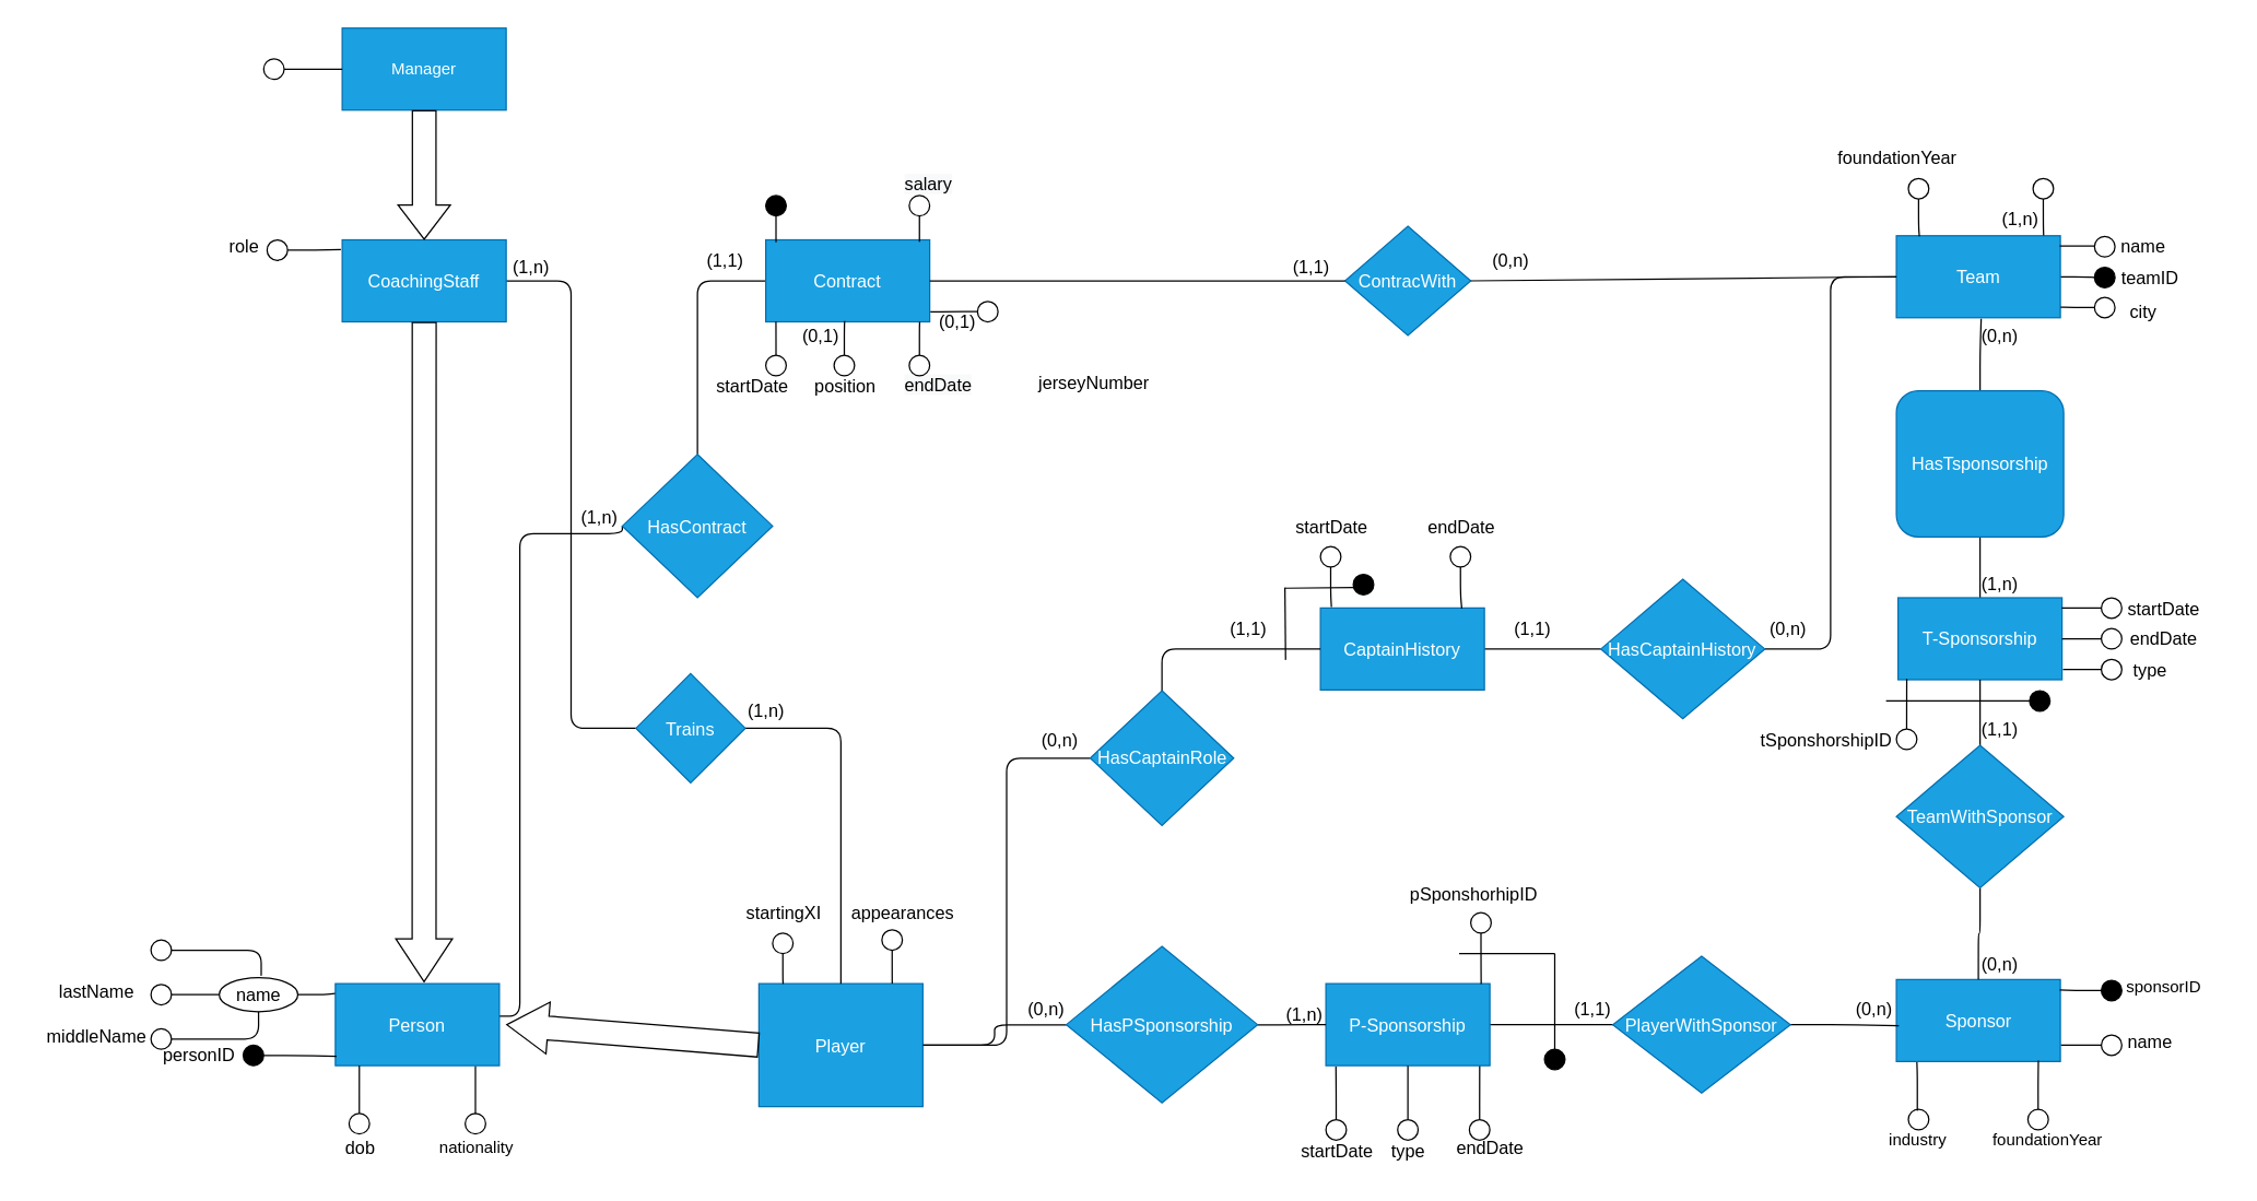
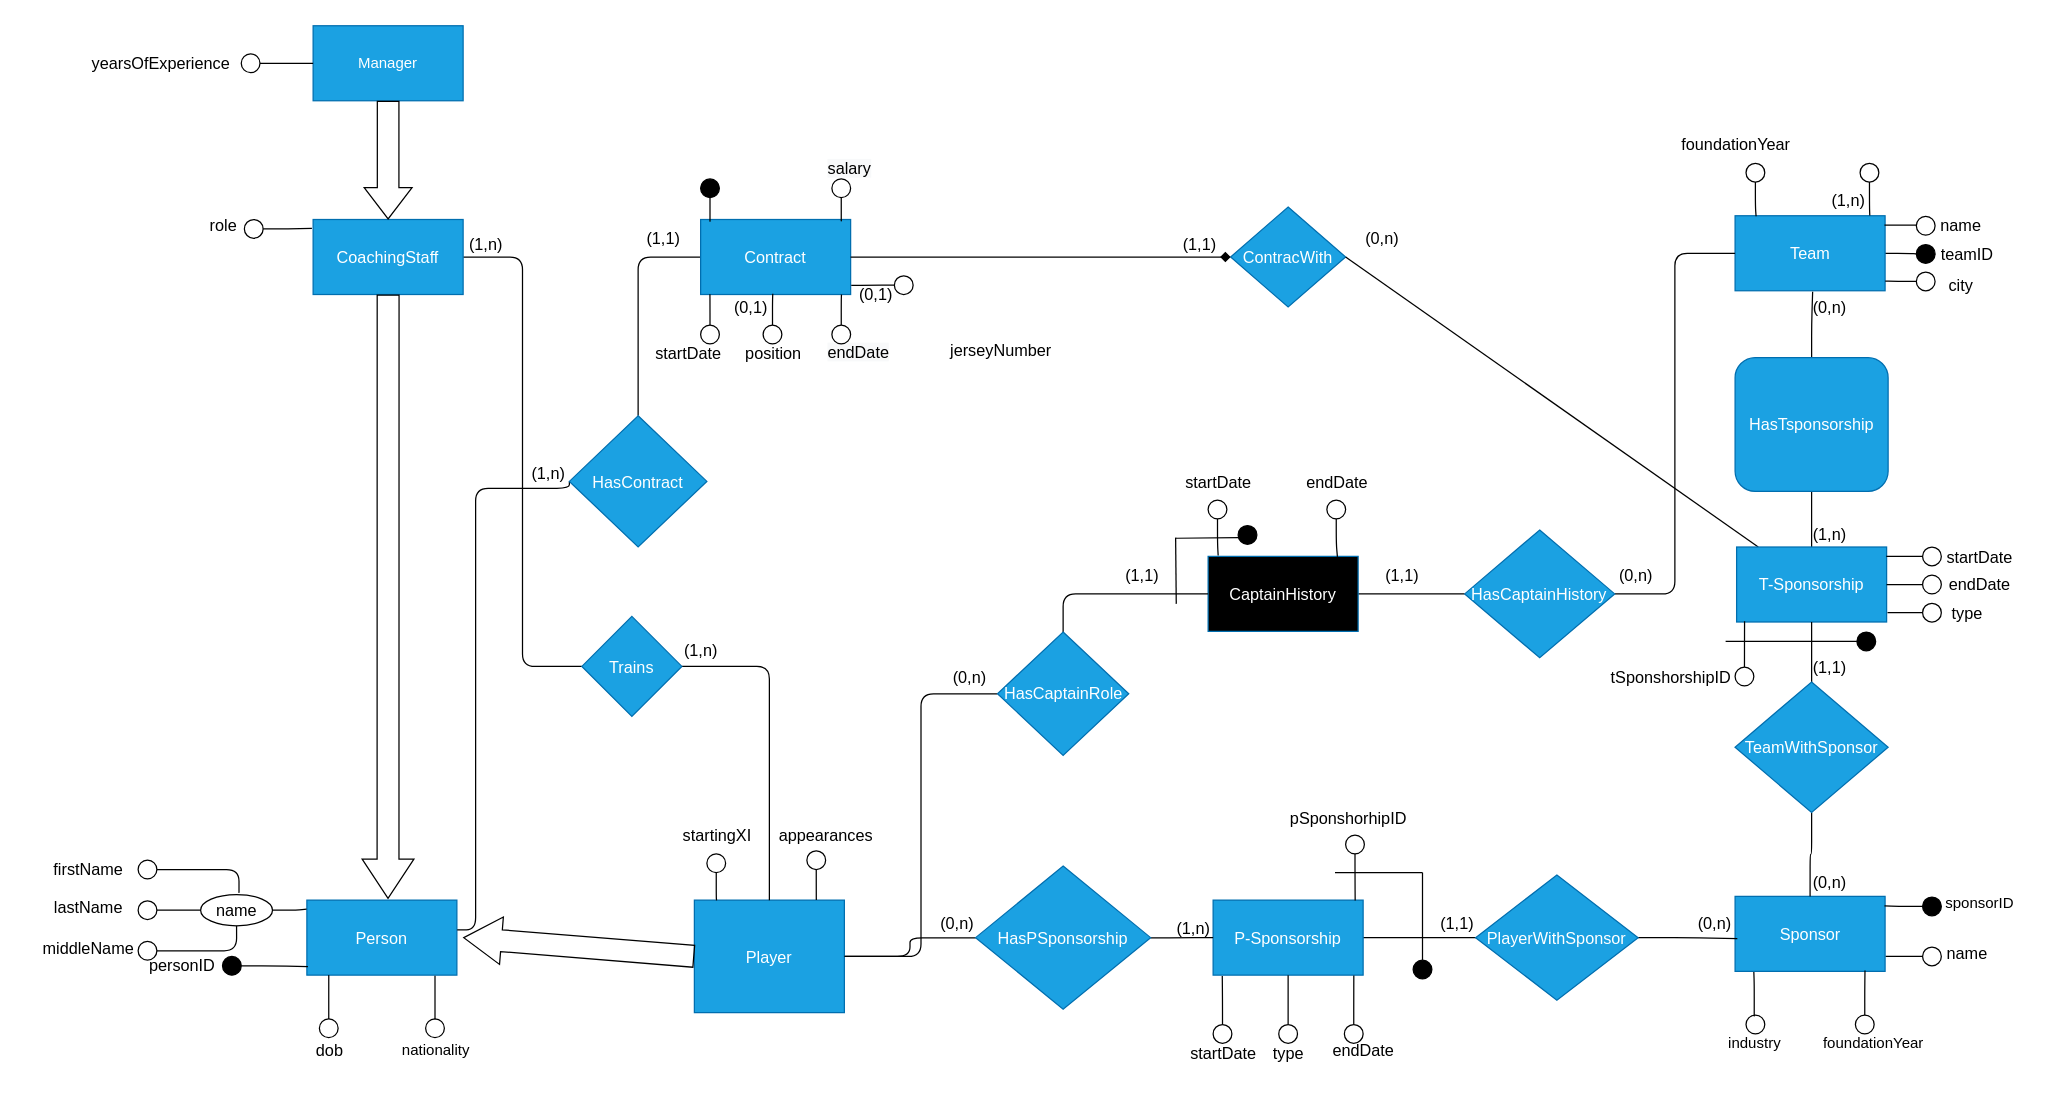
+ <mxCell id="69" value="yearsOfExperience" style="text;html=1;align=center;verticalAlign=middle;resizable=0;points=[];autosize=1;strokeColor=none;fillColor=none;fontSize=13;fontFamily=Helvetica;fontColor=default;" parent="1" vertex="1"><mxGeometry x="62.5" y="35" width="130" height="30" as="geometry" /></mxCell>
- <mxCell id="19" value="" style="endArrow=none;html=1;rounded=1;fillColor=none;entryX=0;entryY=0.5;entryDx=0;entryDy=0;exitX=1;exitY=0.5;exitDx=0;exitDy=0;" parent="1" source="15" target="18" edge="1"><mxGeometry width="50" height="50" relative="1" as="geometry"><mxPoint x="780" y="255" as="sourcePoint" /><mxPoint x="830" y="205" as="targetPoint" /></mxGeometry></mxCell>
+ <mxCell id="19" value="" style="endArrow=none;html=1;rounded=1;fillColor=none;exitX=1;exitY=0.5;exitDx=0;exitDy=0;" parent="1" source="15" target="106" edge="1"><mxGeometry width="50" height="50" relative="1" as="geometry"><mxPoint x="780" y="255" as="sourcePoint" /><mxPoint x="830" y="205" as="targetPoint" /></mxGeometry></mxCell>
- <mxCell id="16" value="" style="endArrow=none;html=1;rounded=1;fillColor=none;exitX=1;exitY=0.5;exitDx=0;exitDy=0;entryX=0;entryY=0.5;entryDx=0;entryDy=0;" parent="1" source="13" target="15" edge="1"><mxGeometry width="50" height="50" relative="1" as="geometry"><mxPoint x="590" y="255" as="sourcePoint" /><mxPoint x="640" y="205" as="targetPoint" /></mxGeometry></mxCell>
+ <mxCell id="16" value="" style="endArrow=diamond;html=1;rounded=1;fillColor=none;exitX=1;exitY=0.5;exitDx=0;exitDy=0;entryX=0;entryY=0.5;entryDx=0;entryDy=0;" parent="1" source="13" target="15" edge="1"><mxGeometry width="50" height="50" relative="1" as="geometry"><mxPoint x="590" y="255" as="sourcePoint" /><mxPoint x="640" y="205" as="targetPoint" /></mxGeometry></mxCell>
- <mxCell id="63" value="CaptainHistory" style="rounded=0;whiteSpace=wrap;html=1;fontFamily=Helvetica;fontSize=13;fontColor=#ffffff;fillColor=#1ba1e2;strokeColor=#006EAF;" parent="1" vertex="1"><mxGeometry x="966" y="444.5" width="120" height="60" as="geometry" /></mxCell>
+ <mxCell id="63" value="CaptainHistory" style="rounded=0;whiteSpace=wrap;html=1;fontFamily=Helvetica;fontSize=13;fontColor=#ffffff;fillColor=#000000;strokeColor=#006EAF;" parent="1" vertex="1"><mxGeometry x="966" y="444.5" width="120" height="60" as="geometry" /></mxCell>
+ <mxCell id="29" value="firstName" style="text;html=1;align=center;verticalAlign=middle;resizable=0;points=[];autosize=1;strokeColor=none;fillColor=none;fontSize=13;fontFamily=Helvetica;fontColor=default;" parent="1" vertex="1"><mxGeometry x="30" y="680" width="80" height="30" as="geometry" /></mxCell>
